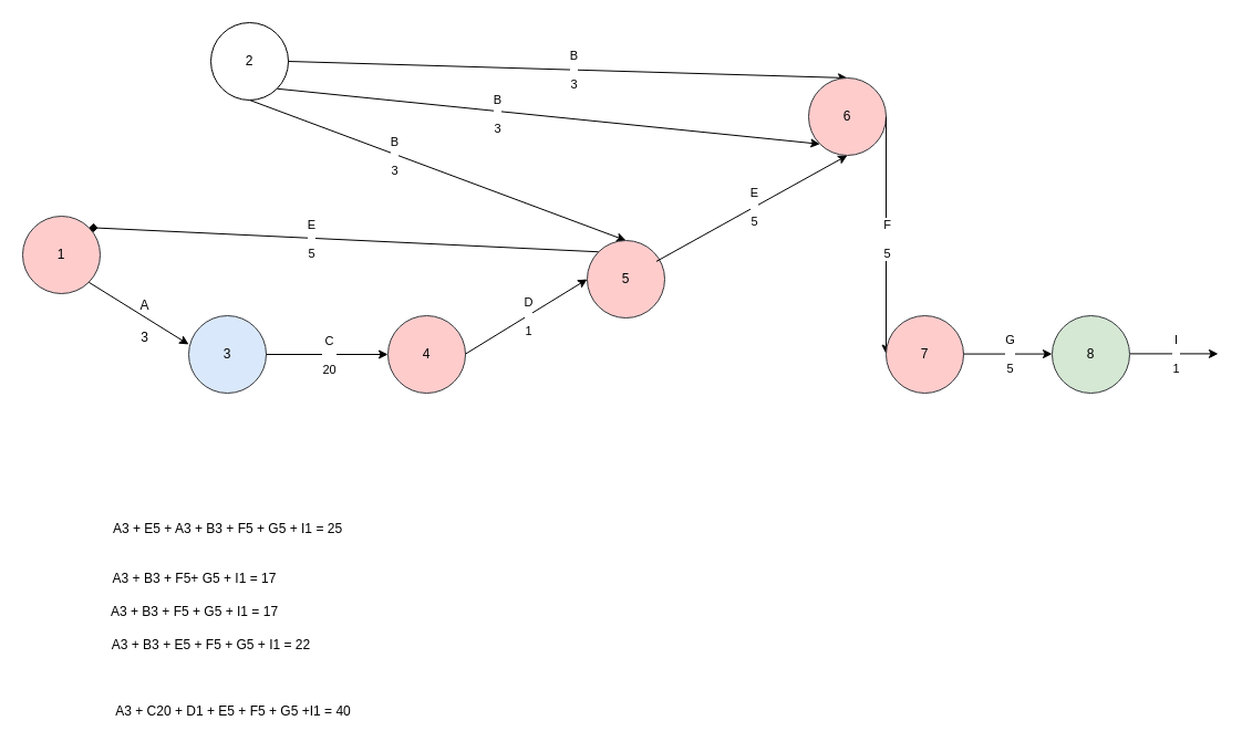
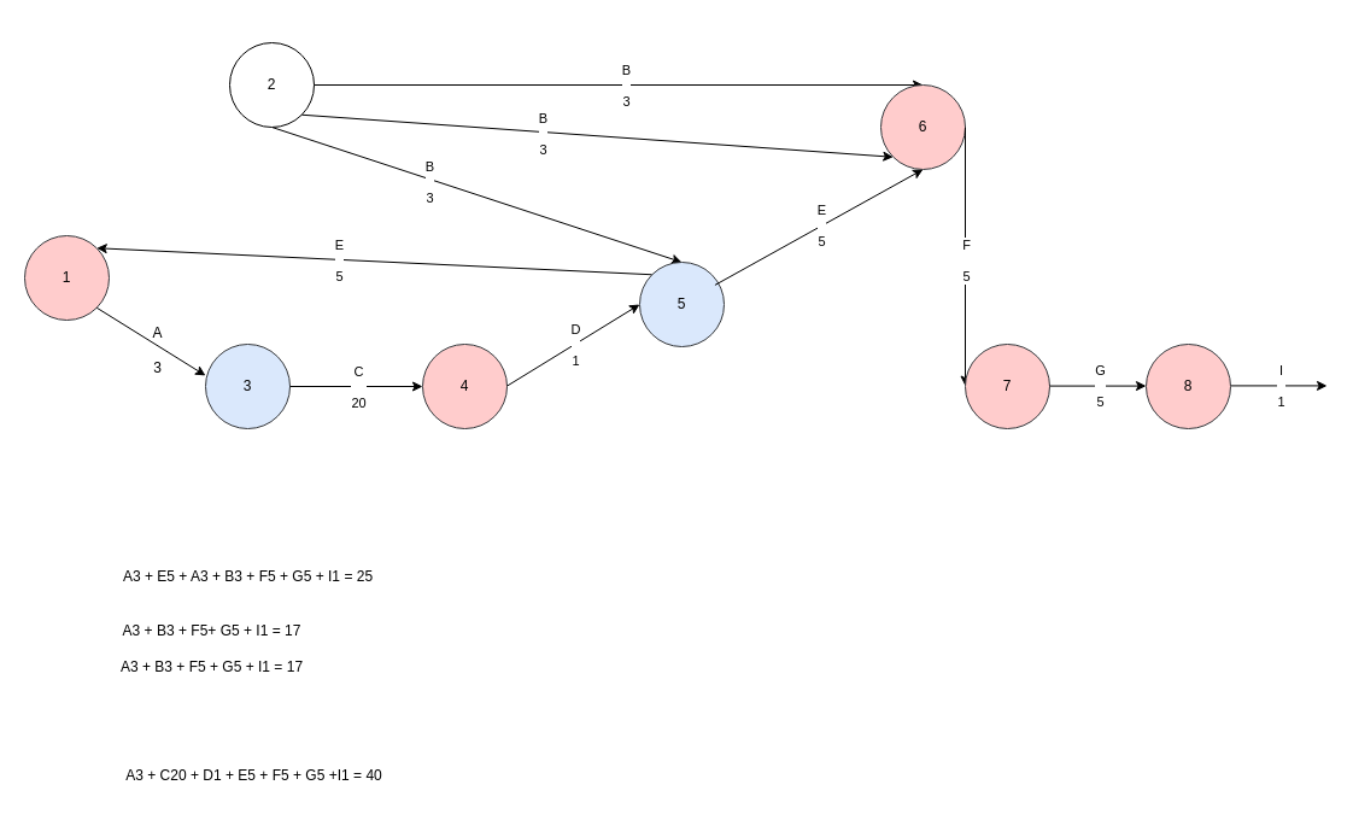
- <mxCell id="7" value="2" style="ellipse;whiteSpace=wrap;html=1;aspect=fixed;" parent="1" vertex="1"><mxGeometry x="190" y="20" width="70" height="70" as="geometry" /></mxCell>
+ <mxCell id="7" value="2" style="ellipse;whiteSpace=wrap;html=1;aspect=fixed;" parent="1" vertex="1"><mxGeometry x="190" y="35" width="70" height="70" as="geometry" /></mxCell>
- <mxCell id="18" style="rounded=0;orthogonalLoop=1;jettySize=auto;html=1;exitX=0;exitY=0;exitDx=0;exitDy=0;entryX=1;entryY=0;entryDx=0;entryDy=0;endArrow=diamond;" edge="1" parent="1" source="20" target="2"><mxGeometry relative="1" as="geometry" /></mxCell>
+ <mxCell id="18" style="rounded=0;orthogonalLoop=1;jettySize=auto;html=1;exitX=0;exitY=0;exitDx=0;exitDy=0;entryX=1;entryY=0;entryDx=0;entryDy=0;" edge="1" parent="1" source="20" target="2"><mxGeometry relative="1" as="geometry" /></mxCell>
- <mxCell id="20" value="5" style="ellipse;whiteSpace=wrap;html=1;aspect=fixed;fillColor=#ffcccc;strokeColor=#36393d;" vertex="1" parent="1"><mxGeometry x="530" y="217" width="70" height="70" as="geometry" /></mxCell>
+ <mxCell id="20" value="5" style="ellipse;whiteSpace=wrap;html=1;aspect=fixed;fillColor=#dae8fc;strokeColor=#36393d;" vertex="1" parent="1"><mxGeometry x="530" y="217" width="70" height="70" as="geometry" /></mxCell>
- <mxCell id="31" value="8" style="ellipse;whiteSpace=wrap;html=1;aspect=fixed;fillColor=#d5e8d4;strokeColor=#36393d;" vertex="1" parent="1"><mxGeometry x="950" y="285" width="70" height="70" as="geometry" /></mxCell>
+ <mxCell id="31" value="8" style="ellipse;whiteSpace=wrap;html=1;aspect=fixed;fillColor=#ffcccc;strokeColor=#36393d;" vertex="1" parent="1"><mxGeometry x="950" y="285" width="70" height="70" as="geometry" /></mxCell>
- <mxCell id="34" value="A3 + B3 + E5 + F5 + G5 + I1 = 22" style="text;html=1;align=center;verticalAlign=middle;resizable=0;points=[];autosize=1;strokeColor=none;fillColor=none;" vertex="1" parent="1"><mxGeometry x="90" y="568" width="200" height="30" as="geometry" /></mxCell>
